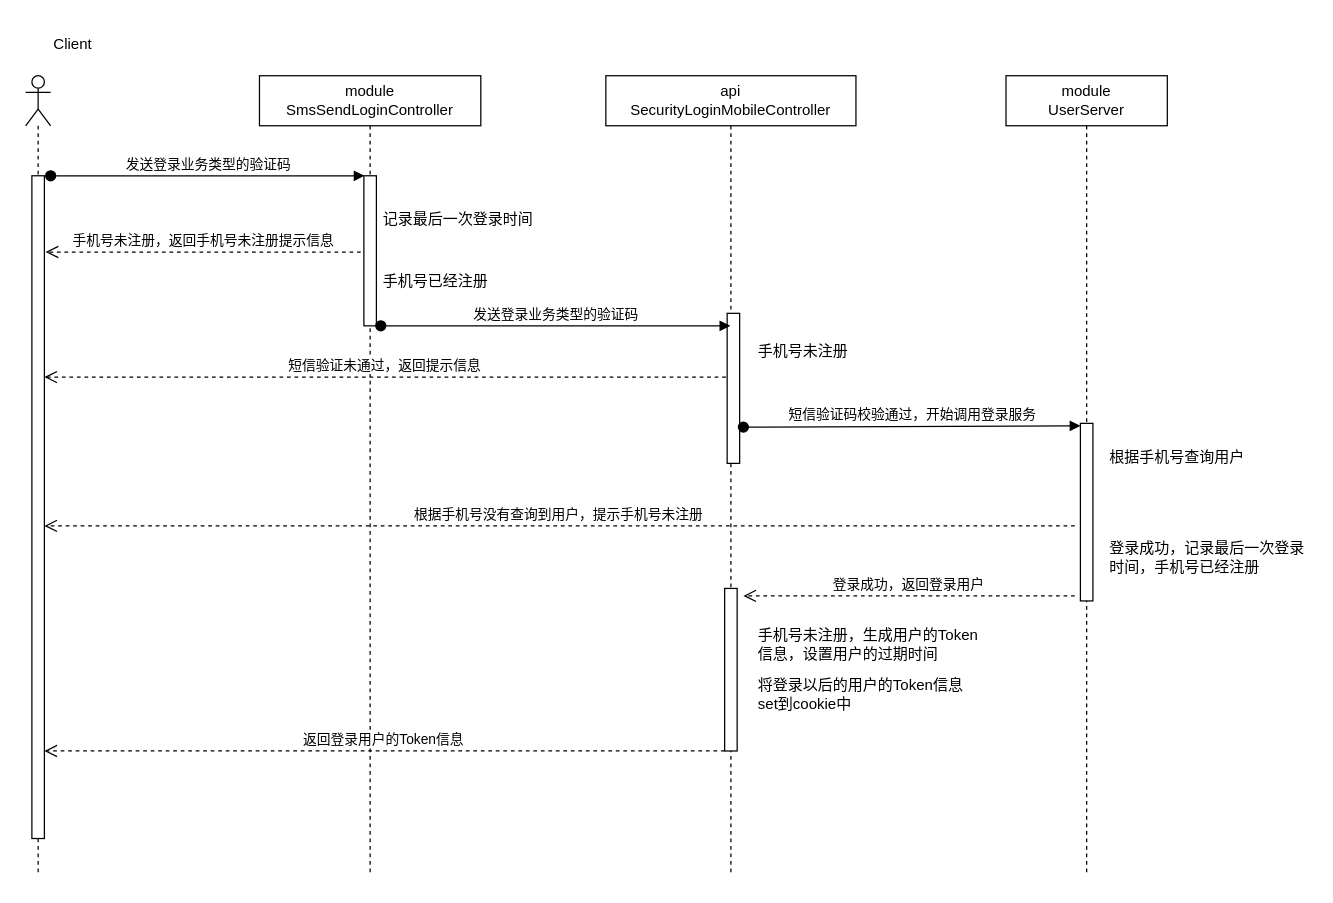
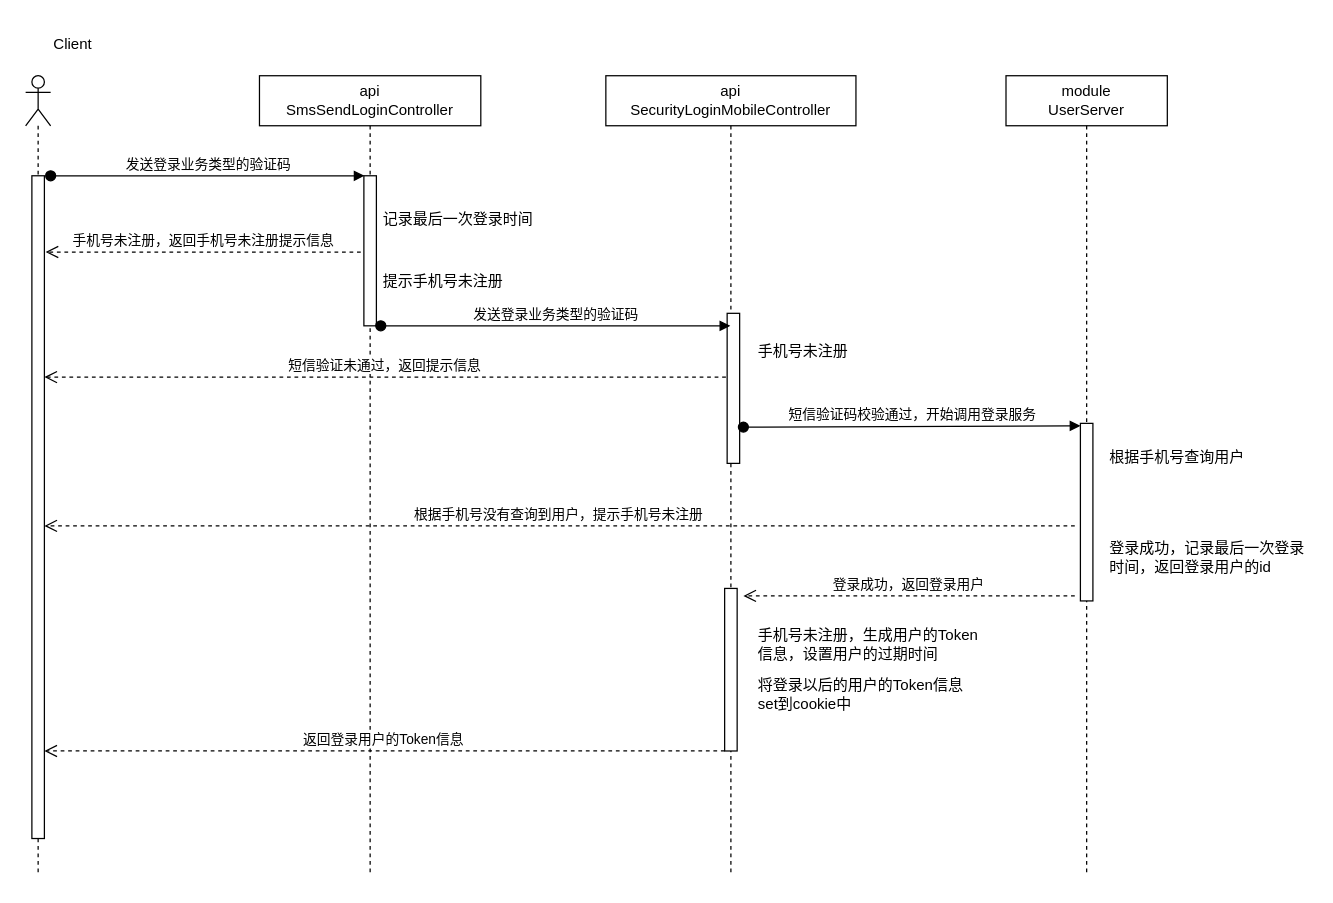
- <mxCell id="2" value="module&lt;br&gt;SmsSendLoginController" style="shape=umlLifeline;perimeter=lifelinePerimeter;whiteSpace=wrap;html=1;container=1;dropTarget=0;collapsible=0;recursiveResize=0;outlineConnect=0;portConstraint=eastwest;newEdgeStyle={&quot;curved&quot;:0,&quot;rounded&quot;:0};" vertex="1" parent="1"><mxGeometry x="207" y="60" width="177" height="640" as="geometry" /></mxCell>
+ <mxCell id="2" value="api&lt;br&gt;SmsSendLoginController" style="shape=umlLifeline;perimeter=lifelinePerimeter;whiteSpace=wrap;html=1;container=1;dropTarget=0;collapsible=0;recursiveResize=0;outlineConnect=0;portConstraint=eastwest;newEdgeStyle={&quot;curved&quot;:0,&quot;rounded&quot;:0};" vertex="1" parent="1"><mxGeometry x="207" y="60" width="177" height="640" as="geometry" /></mxCell>
- <mxCell id="15" value="手机号已经注册" style="text;html=1;strokeColor=none;fillColor=none;align=left;verticalAlign=middle;whiteSpace=wrap;rounded=0;" vertex="1" parent="1"><mxGeometry x="304" y="210" width="140" height="30" as="geometry" /></mxCell>
+ <mxCell id="15" value="提示手机号未注册" style="text;html=1;strokeColor=none;fillColor=none;align=left;verticalAlign=middle;whiteSpace=wrap;rounded=0;" vertex="1" parent="1"><mxGeometry x="304" y="210" width="140" height="30" as="geometry" /></mxCell>
- <mxCell id="23" value="登录成功，记录最后一次登录时间，手机号已经注册" style="text;html=1;strokeColor=none;fillColor=none;align=left;verticalAlign=middle;whiteSpace=wrap;rounded=0;" vertex="1" parent="1"><mxGeometry x="885" y="430" width="159" height="30" as="geometry" /></mxCell>
+ <mxCell id="23" value="登录成功，记录最后一次登录时间，返回登录用户的id" style="text;html=1;strokeColor=none;fillColor=none;align=left;verticalAlign=middle;whiteSpace=wrap;rounded=0;" vertex="1" parent="1"><mxGeometry x="885" y="430" width="159" height="30" as="geometry" /></mxCell>
